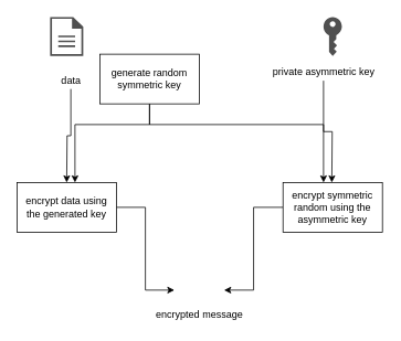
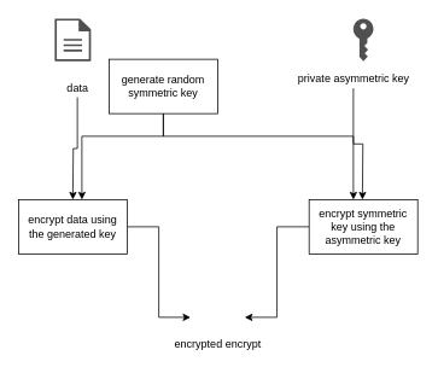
- <mxCell id="14" value="encrypt symmetric random using the asymmetric key" style="rounded=0;whiteSpace=wrap;html=1;" vertex="1" parent="1"><mxGeometry x="341.09" y="220" width="120" height="60" as="geometry" /></mxCell>
+ <mxCell id="14" value="encrypt symmetric key using the asymmetric key" style="rounded=0;whiteSpace=wrap;html=1;" vertex="1" parent="1"><mxGeometry x="341.09" y="220" width="120" height="60" as="geometry" /></mxCell>
- <mxCell id="16" value="encrypted message" style="text;html=1;resizable=0;autosize=1;align=center;verticalAlign=middle;points=[];fillColor=none;strokeColor=none;rounded=0;" vertex="1" parent="1"><mxGeometry x="180" y="370" width="120" height="20" as="geometry" /></mxCell>
+ <mxCell id="16" value="encrypted encrypt" style="text;html=1;resizable=0;autosize=1;align=center;verticalAlign=middle;points=[];fillColor=none;strokeColor=none;rounded=0;" vertex="1" parent="1"><mxGeometry x="180" y="370" width="120" height="20" as="geometry" /></mxCell>
